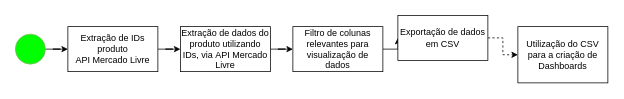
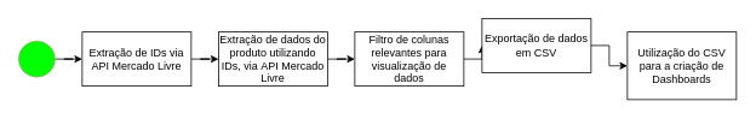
- <mxCell id="10" value="" style="edgeStyle=orthogonalEdgeStyle;rounded=0;orthogonalLoop=1;jettySize=auto;html=1;dashed=1;" edge="1" parent="1" source="11" target="12"><mxGeometry relative="1" as="geometry" /></mxCell>
+ <mxCell id="10" value="" style="edgeStyle=orthogonalEdgeStyle;rounded=0;orthogonalLoop=1;jettySize=auto;html=1;" edge="1" parent="1" source="11" target="12"><mxGeometry relative="1" as="geometry" /></mxCell>
- <mxCell id="5" value="Extração de IDs produto&lt;div&gt;&lt;span style=&quot;background-color: initial;&quot;&gt;API Mercado Livre&lt;/span&gt;&lt;/div&gt;" style="whiteSpace=wrap;html=1;" vertex="1" parent="1"><mxGeometry x="90" y="35" width="120" height="60" as="geometry" /></mxCell>
+ <mxCell id="5" value="Extração de IDs via&lt;div&gt;&lt;span style=&quot;background-color: initial;&quot;&gt;API Mercado Livre&lt;/span&gt;&lt;/div&gt;" style="whiteSpace=wrap;html=1;" vertex="1" parent="1"><mxGeometry x="90" y="35" width="120" height="60" as="geometry" /></mxCell>
